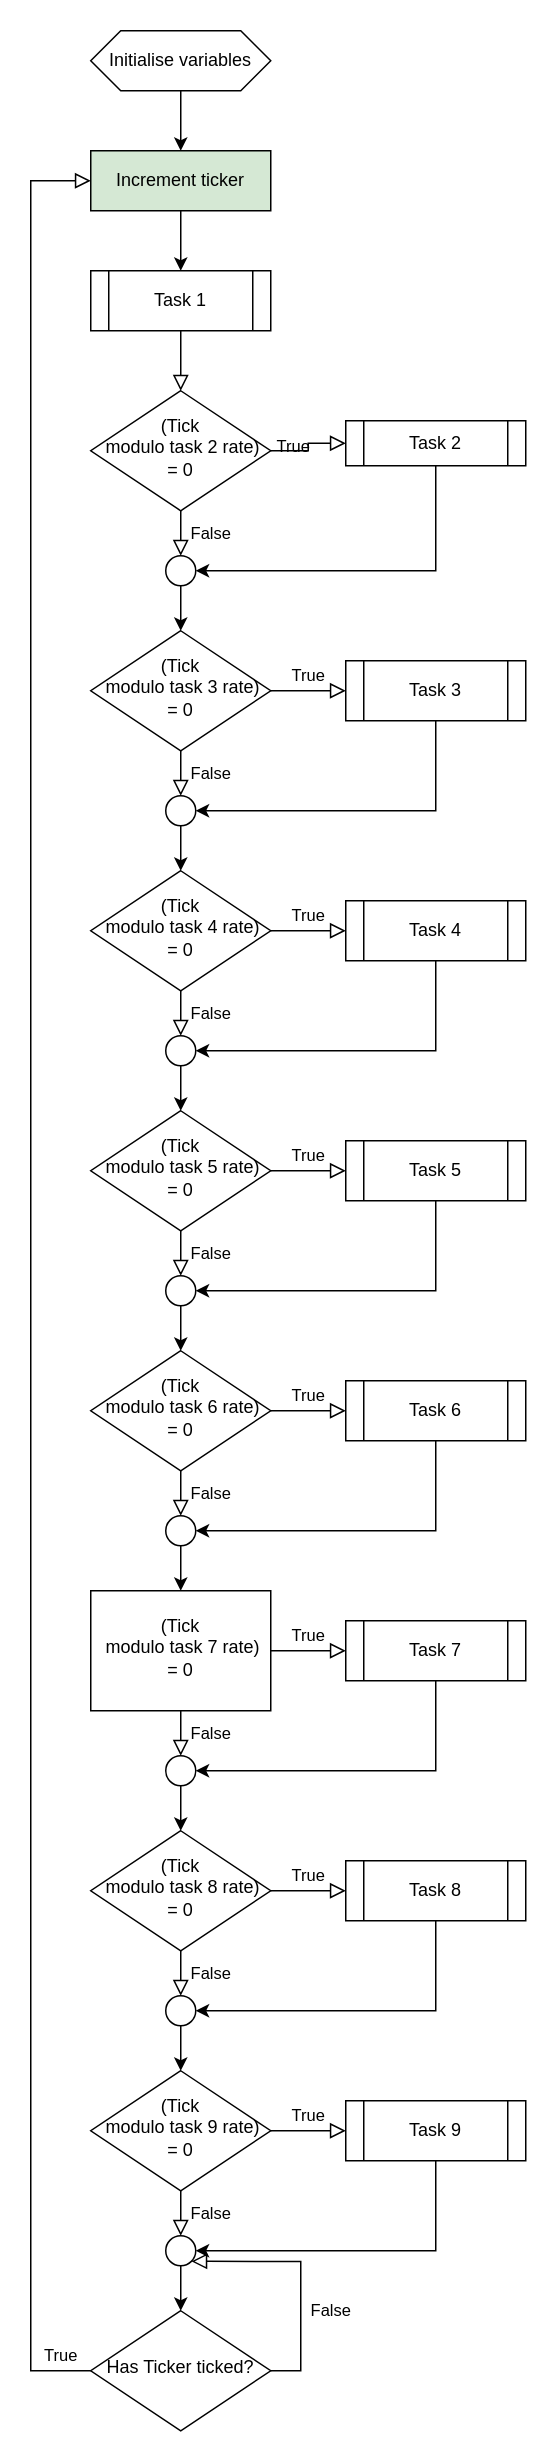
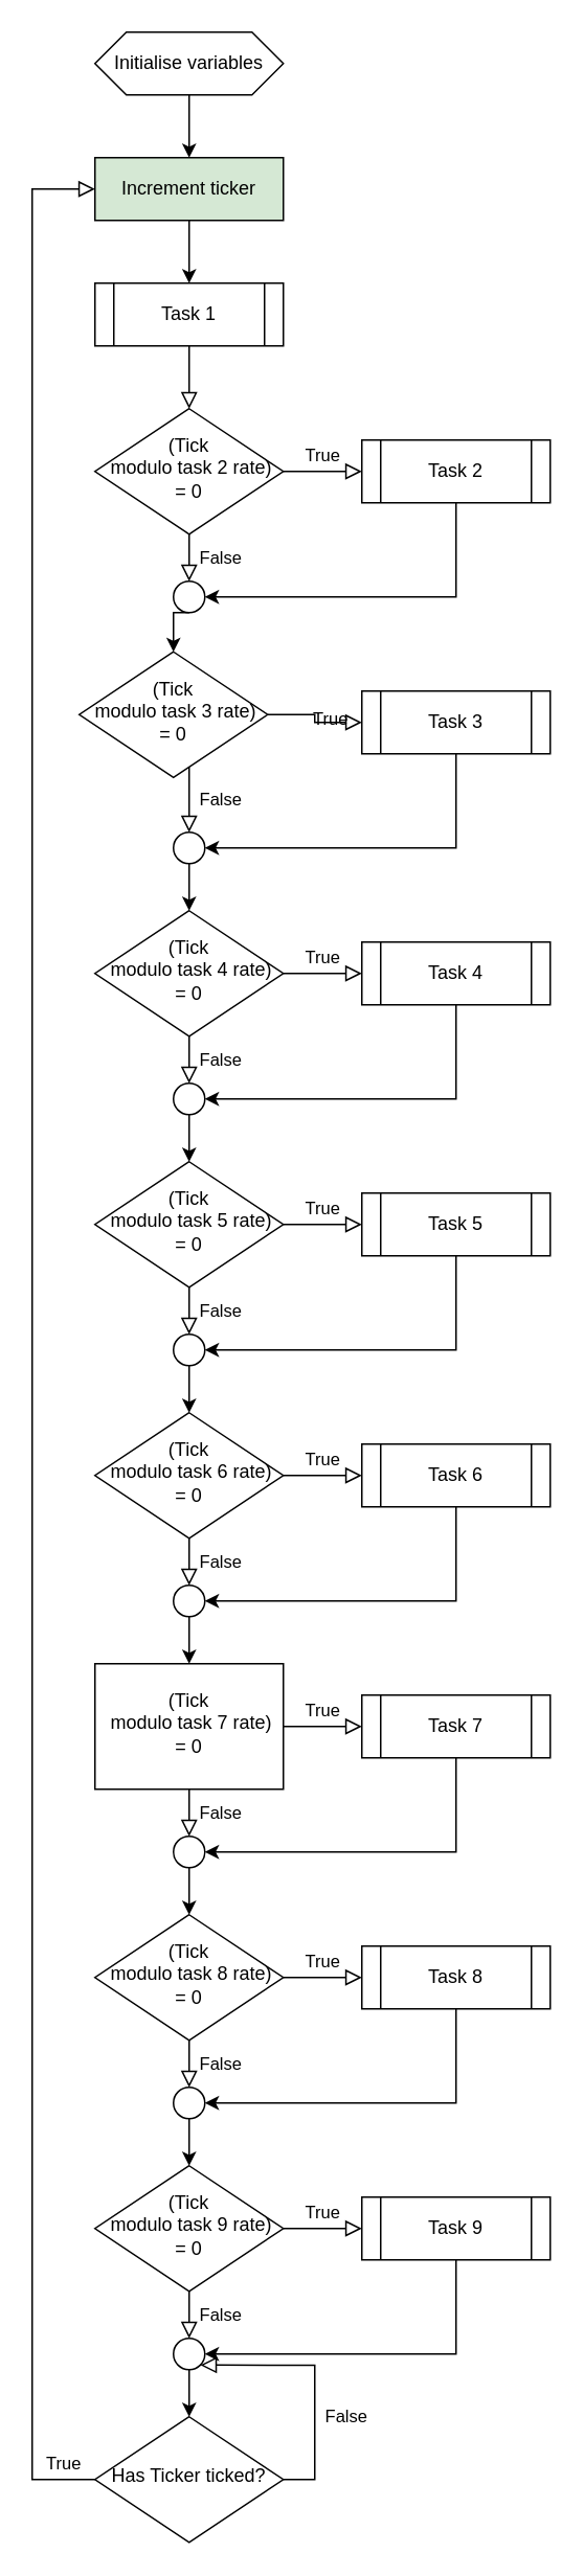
- <mxCell id="13" value="Task 2" style="shape=process;whiteSpace=wrap;html=1;backgroundOutline=1;" vertex="1" parent="1"><mxGeometry x="230" y="280" width="120" height="30" as="geometry" /></mxCell>
+ <mxCell id="13" value="Task 2" style="shape=process;whiteSpace=wrap;html=1;backgroundOutline=1;" vertex="1" parent="1"><mxGeometry x="230" y="280" width="120" height="40" as="geometry" /></mxCell>
- <mxCell id="16" value="&lt;div&gt;&lt;span&gt;(Tick&lt;br&gt;&amp;nbsp;modulo task 3 rate) = 0&lt;/span&gt;&lt;/div&gt;" style="rhombus;whiteSpace=wrap;html=1;shadow=0;fontFamily=Helvetica;fontSize=12;align=center;strokeWidth=1;spacing=6;spacingTop=-4;" vertex="1" parent="1"><mxGeometry x="60" y="420" width="120" height="80" as="geometry" /></mxCell>
+ <mxCell id="16" value="&lt;div&gt;&lt;span&gt;(Tick&lt;br&gt;&amp;nbsp;modulo task 3 rate) = 0&lt;/span&gt;&lt;/div&gt;" style="rhombus;whiteSpace=wrap;html=1;shadow=0;fontFamily=Helvetica;fontSize=12;align=center;strokeWidth=1;spacing=6;spacingTop=-4;" vertex="1" parent="1"><mxGeometry x="50" y="415" width="120" height="80" as="geometry" /></mxCell>
